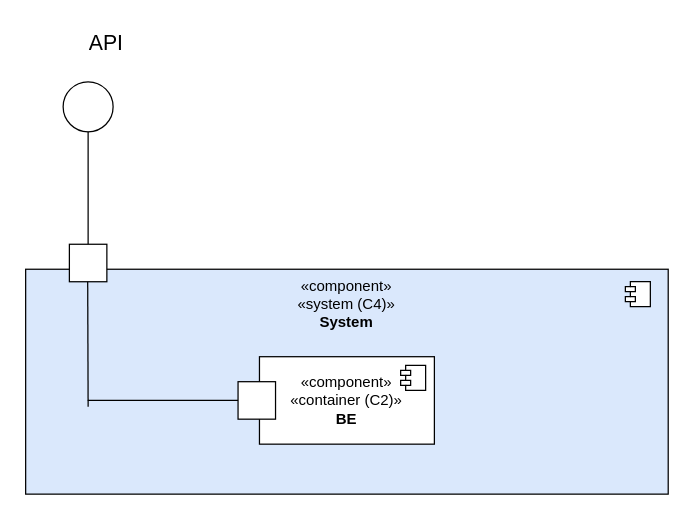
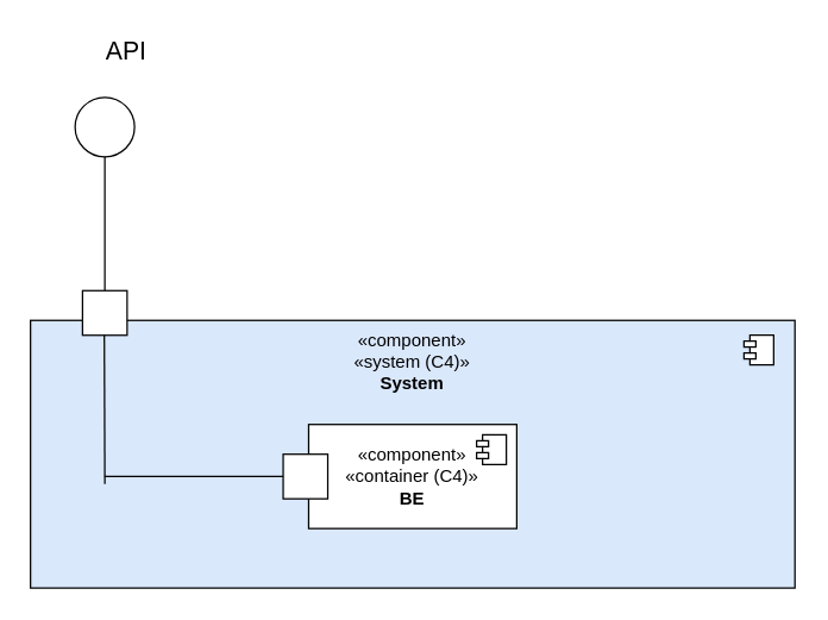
- <mxCell id="7" value="«component»&lt;div&gt;«container (C2)»&lt;br&gt;&lt;b&gt;BE&lt;/b&gt;&lt;/div&gt;" style="html=1;dropTarget=0;whiteSpace=wrap;" parent="1" vertex="1"><mxGeometry x="207.14" y="285" width="140" height="70" as="geometry" /></mxCell>
+ <mxCell id="7" value="«component»&lt;div&gt;«container (C4)»&lt;br&gt;&lt;b&gt;BE&lt;/b&gt;&lt;/div&gt;" style="html=1;dropTarget=0;whiteSpace=wrap;" parent="1" vertex="1"><mxGeometry x="207.14" y="285" width="140" height="70" as="geometry" /></mxCell>
